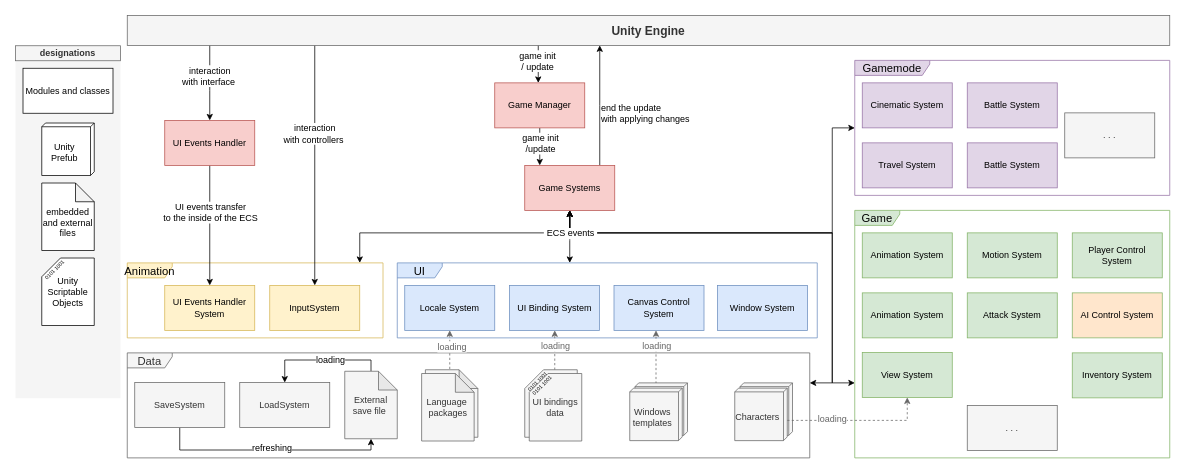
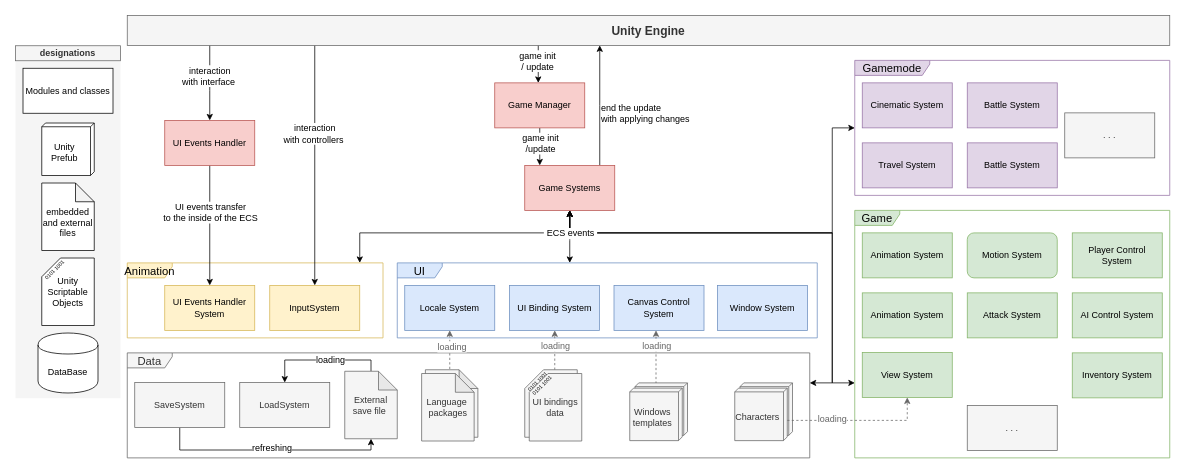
- <mxCell id="67" value="Motion System" style="rounded=0;whiteSpace=wrap;html=1;fillColor=#d5e8d4;strokeColor=#82b366;" vertex="1" parent="1"><mxGeometry x="1289" y="310" width="120" height="60" as="geometry" /></mxCell>
+ <mxCell id="67" value="Motion System" style="whiteSpace=wrap;html=1;fillColor=#d5e8d4;strokeColor=#82b366;rounded=1;" vertex="1" parent="1"><mxGeometry x="1289" y="310" width="120" height="60" as="geometry" /></mxCell>
- <mxCell id="69" value="AI Control System" style="rounded=0;whiteSpace=wrap;html=1;fillColor=#ffe6cc;strokeColor=#82b366;" vertex="1" parent="1"><mxGeometry x="1429" y="390" width="120" height="60" as="geometry" /></mxCell>
+ <mxCell id="69" value="AI Control System" style="rounded=0;whiteSpace=wrap;html=1;fillColor=#d5e8d4;strokeColor=#82b366;" vertex="1" parent="1"><mxGeometry x="1429" y="390" width="120" height="60" as="geometry" /></mxCell>
+ <mxCell id="8" value="DataBase" style="shape=cylinder;whiteSpace=wrap;html=1;boundedLbl=1;backgroundOutline=1;align=center;" vertex="1" parent="1"><mxGeometry x="50" y="443.5" width="80" height="80" as="geometry" /></mxCell>
